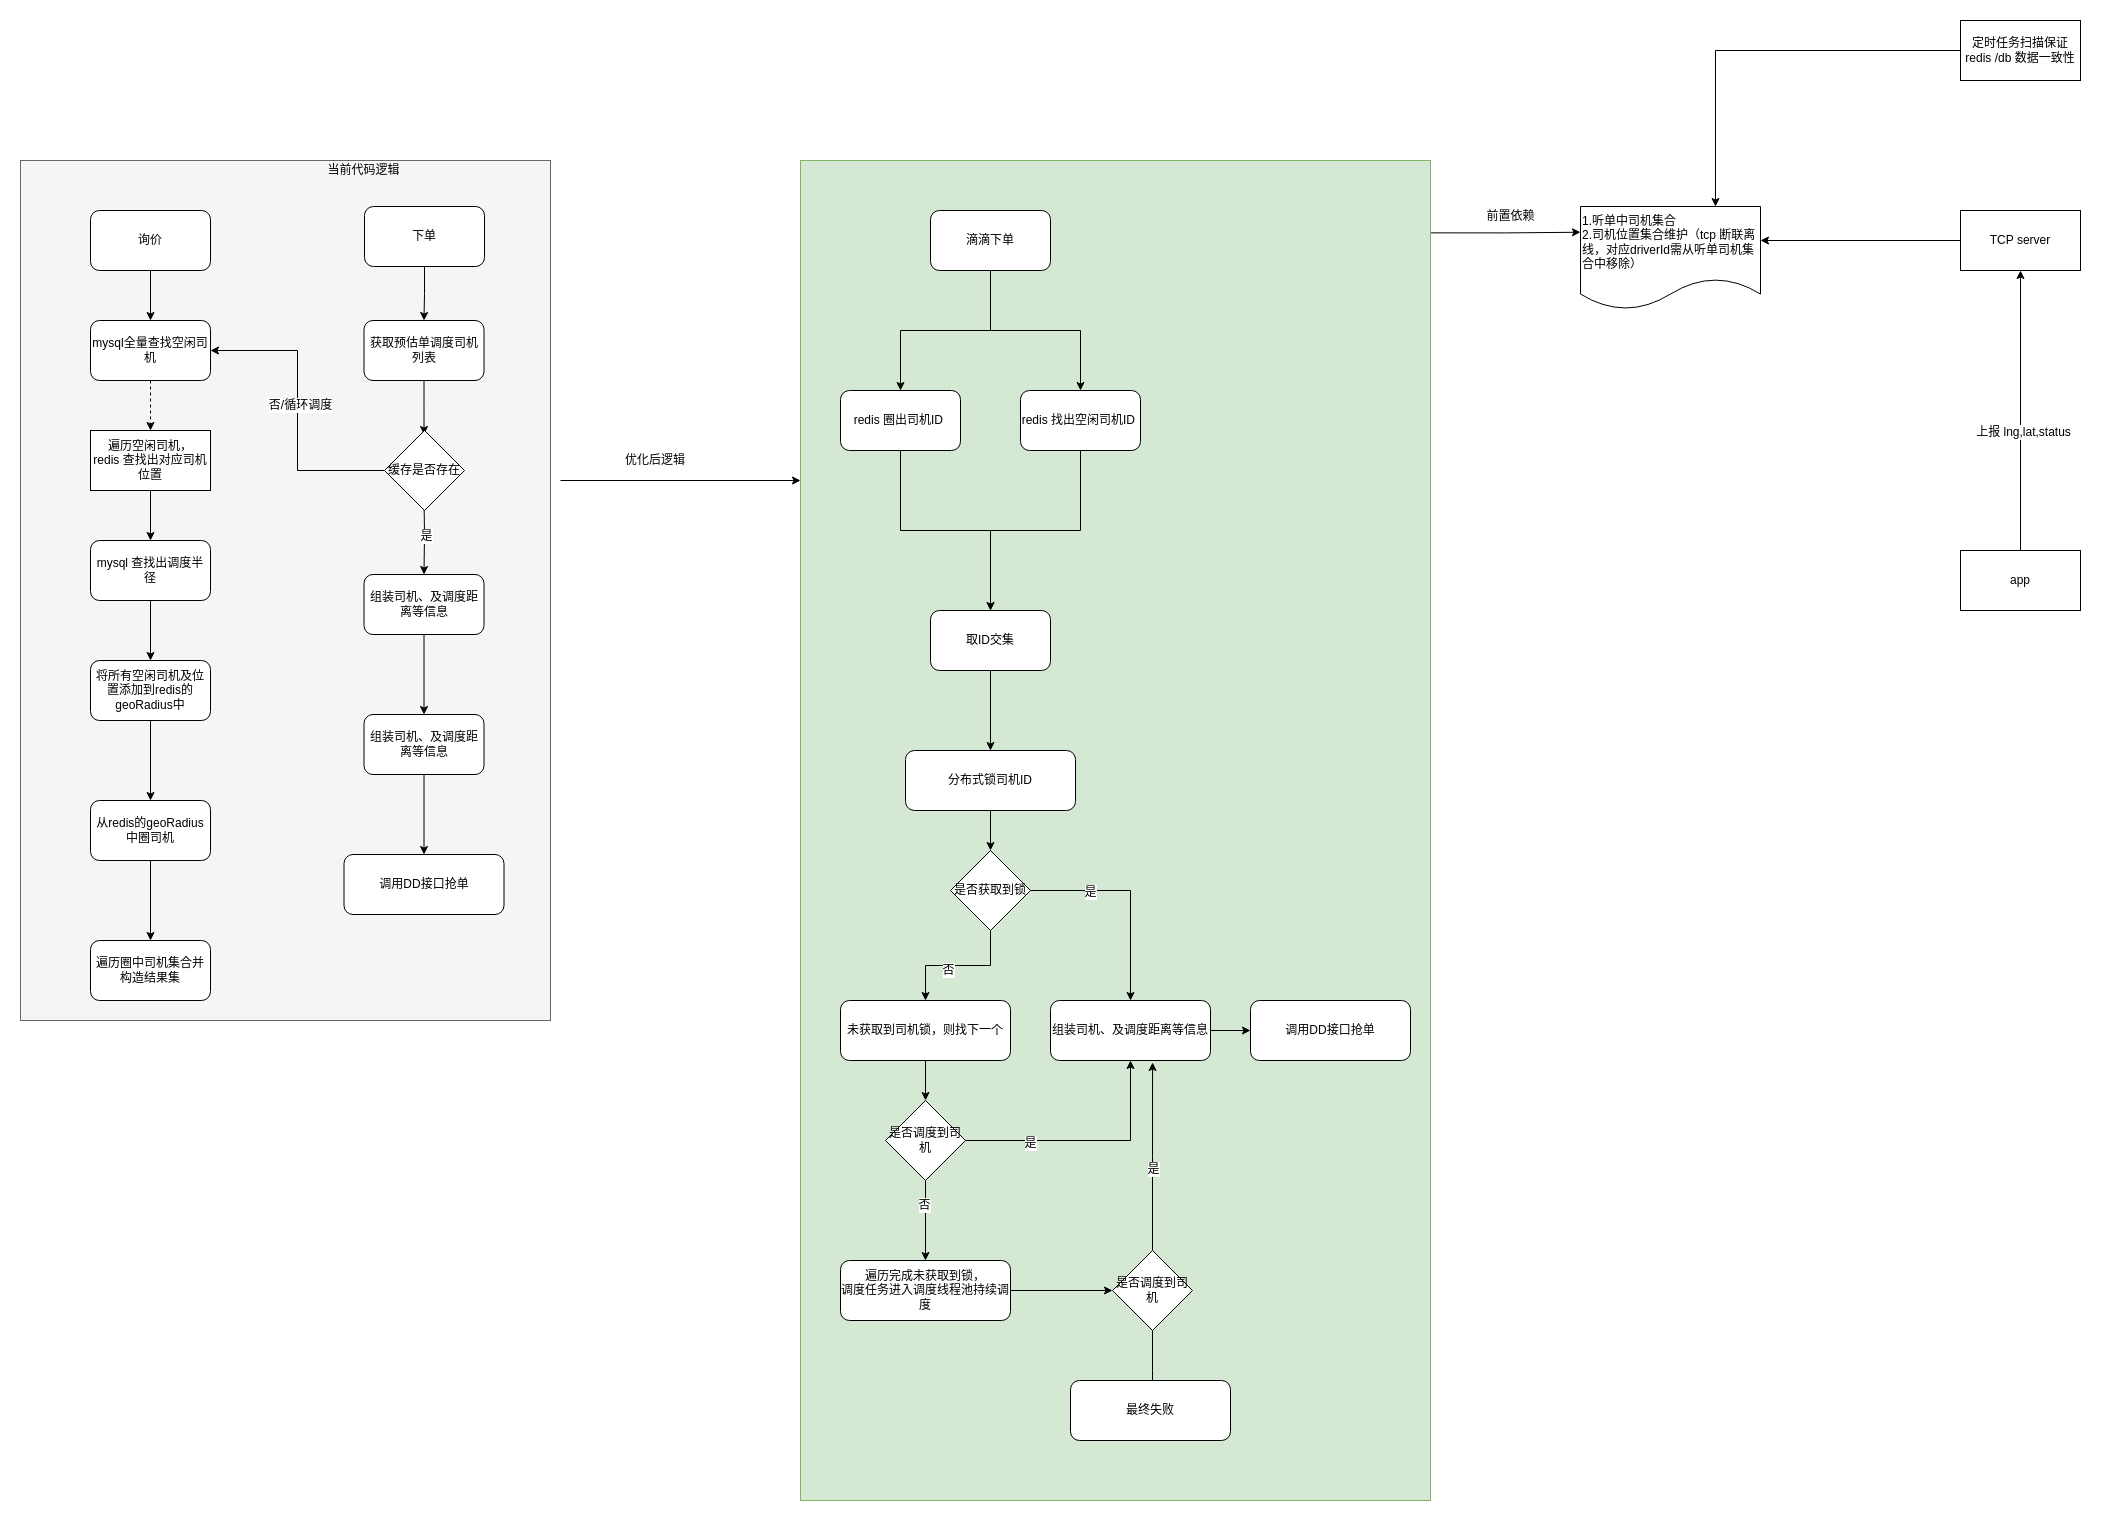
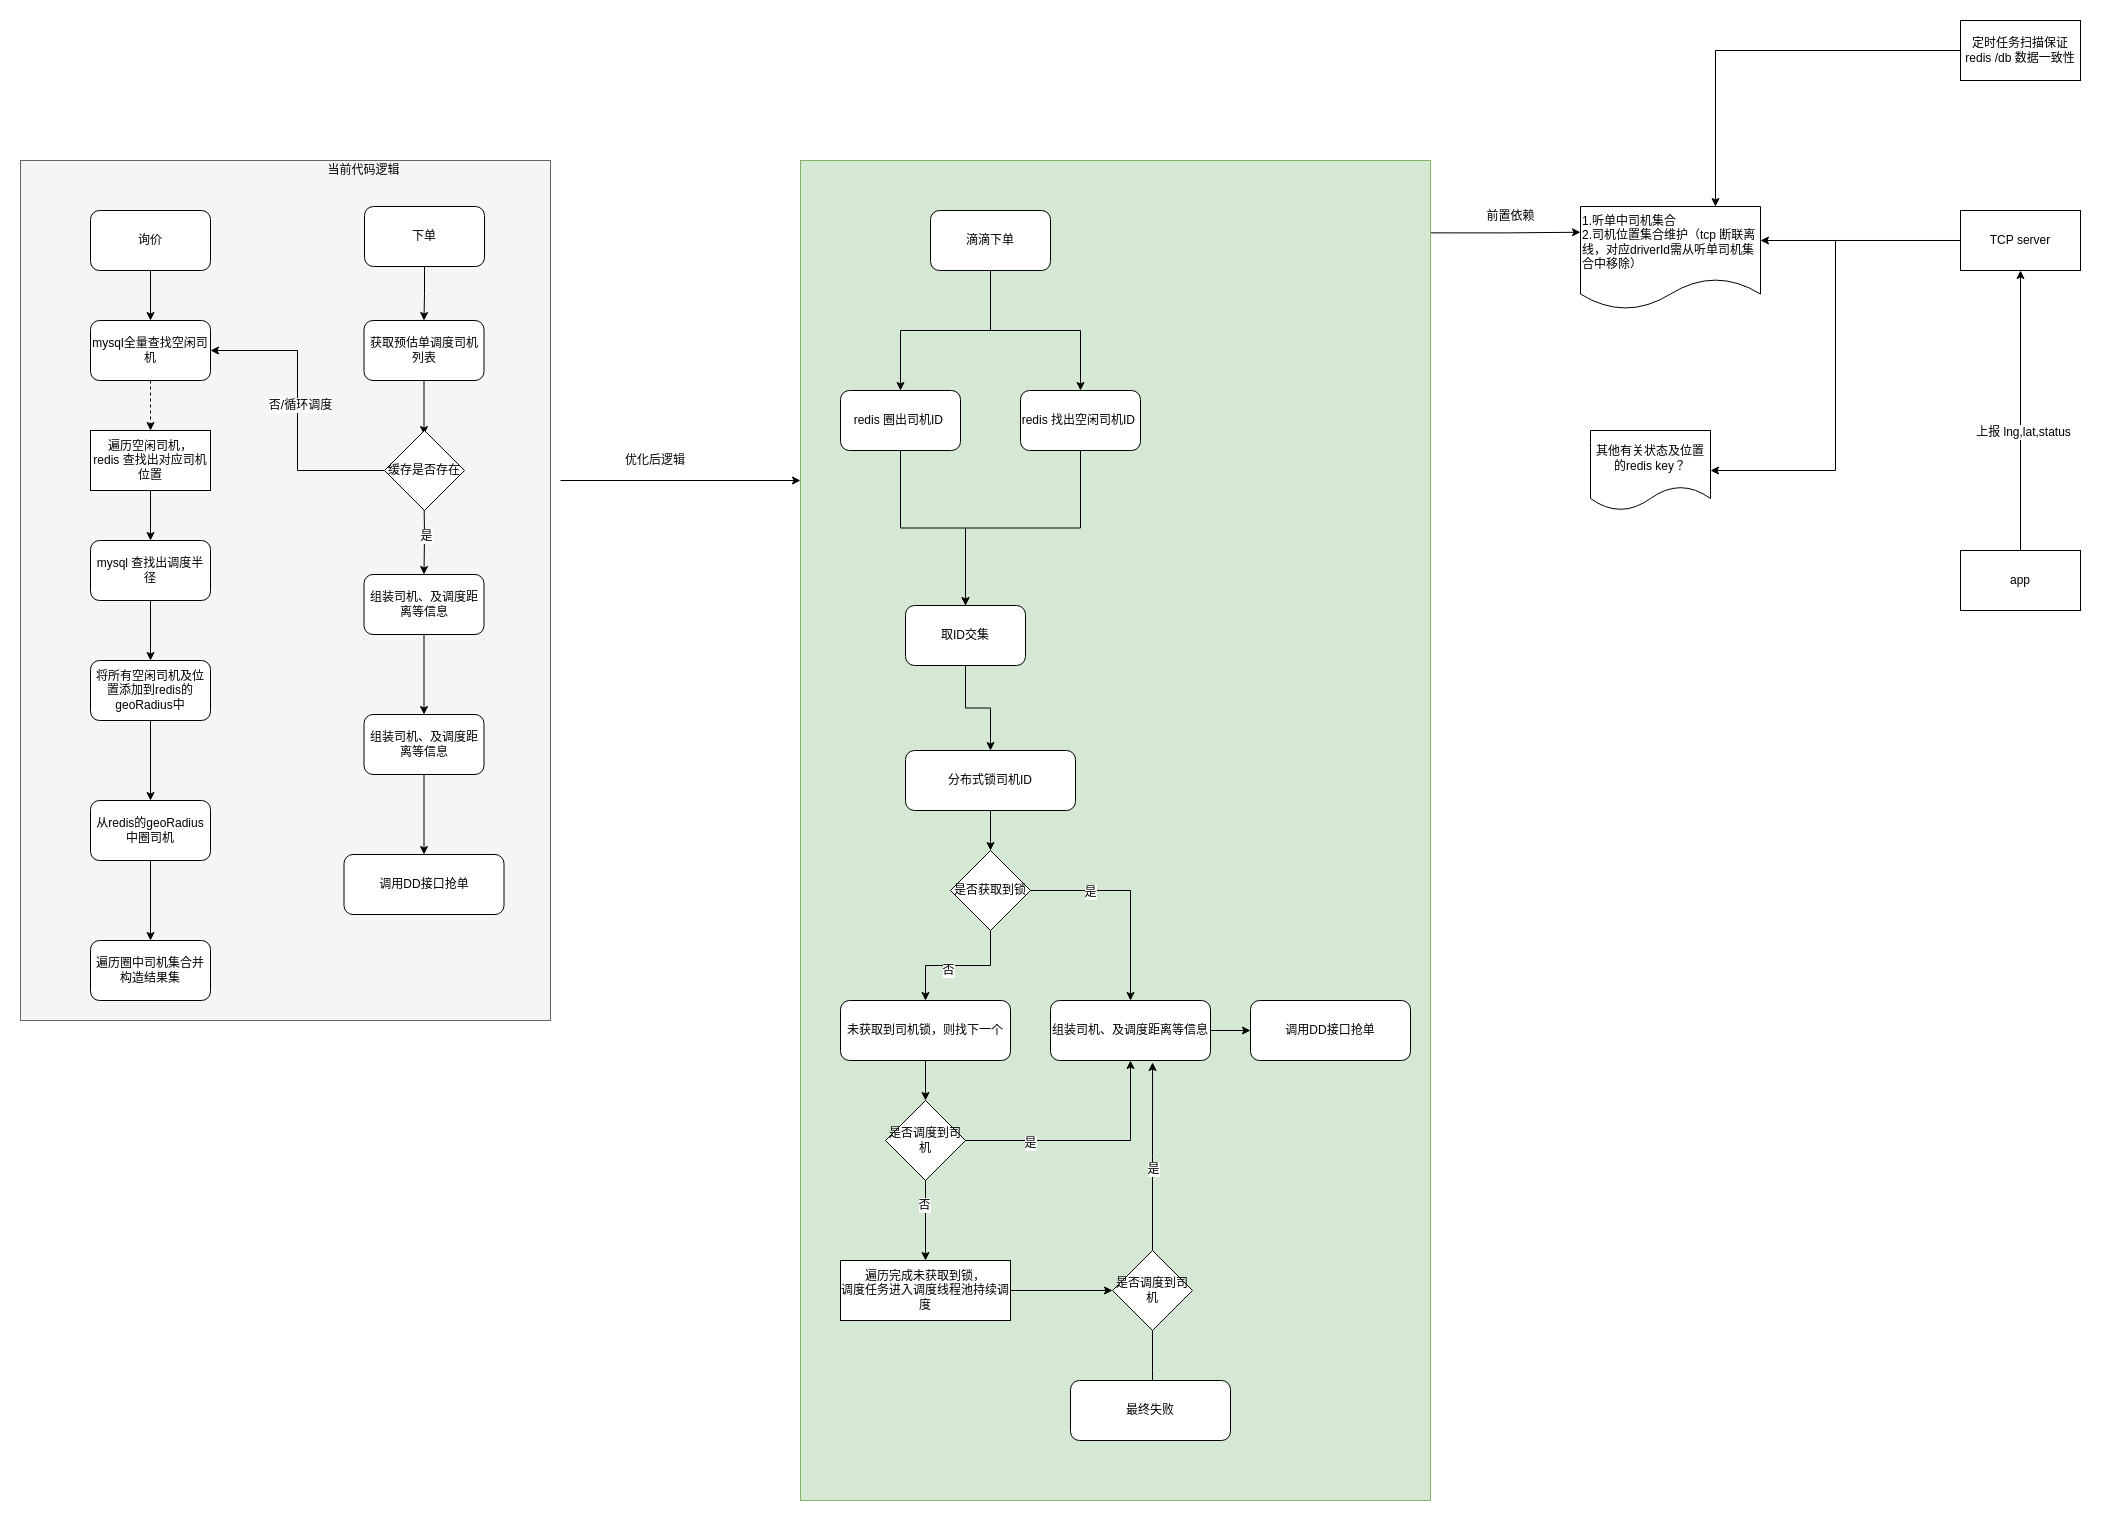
+ <mxCell id="71" style="edgeStyle=orthogonalEdgeStyle;rounded=0;orthogonalLoop=1;jettySize=auto;html=1;entryX=1;entryY=0.5;entryDx=0;entryDy=0;" edge="1" parent="1" source="72" target="78"><mxGeometry relative="1" as="geometry" /></mxCell>
+ <mxCell id="78" value="其他有关状态及位置的redis key？" style="shape=document;whiteSpace=wrap;html=1;boundedLbl=1;" vertex="1" parent="1"><mxGeometry x="1590" y="430" width="120" height="80" as="geometry" /></mxCell>
- <mxCell id="26" value="取ID交集" style="rounded=1;whiteSpace=wrap;html=1;" parent="1" vertex="1"><mxGeometry x="930" y="610" width="120" height="60" as="geometry" /></mxCell>
+ <mxCell id="26" value="取ID交集" style="rounded=1;whiteSpace=wrap;html=1;" parent="1" vertex="1"><mxGeometry x="905" y="605" width="120" height="60" as="geometry" /></mxCell>
- <mxCell id="33" value="遍历完成未获取到锁，&lt;br&gt;调度任务进入调度线程池持续调度" style="rounded=1;whiteSpace=wrap;html=1;" parent="1" vertex="1"><mxGeometry x="840" y="1260" width="170" height="60" as="geometry" /></mxCell>
+ <mxCell id="33" value="遍历完成未获取到锁，&lt;br&gt;调度任务进入调度线程池持续调度" style="whiteSpace=wrap;html=1;rounded=0;" parent="1" vertex="1"><mxGeometry x="840" y="1260" width="170" height="60" as="geometry" /></mxCell>
